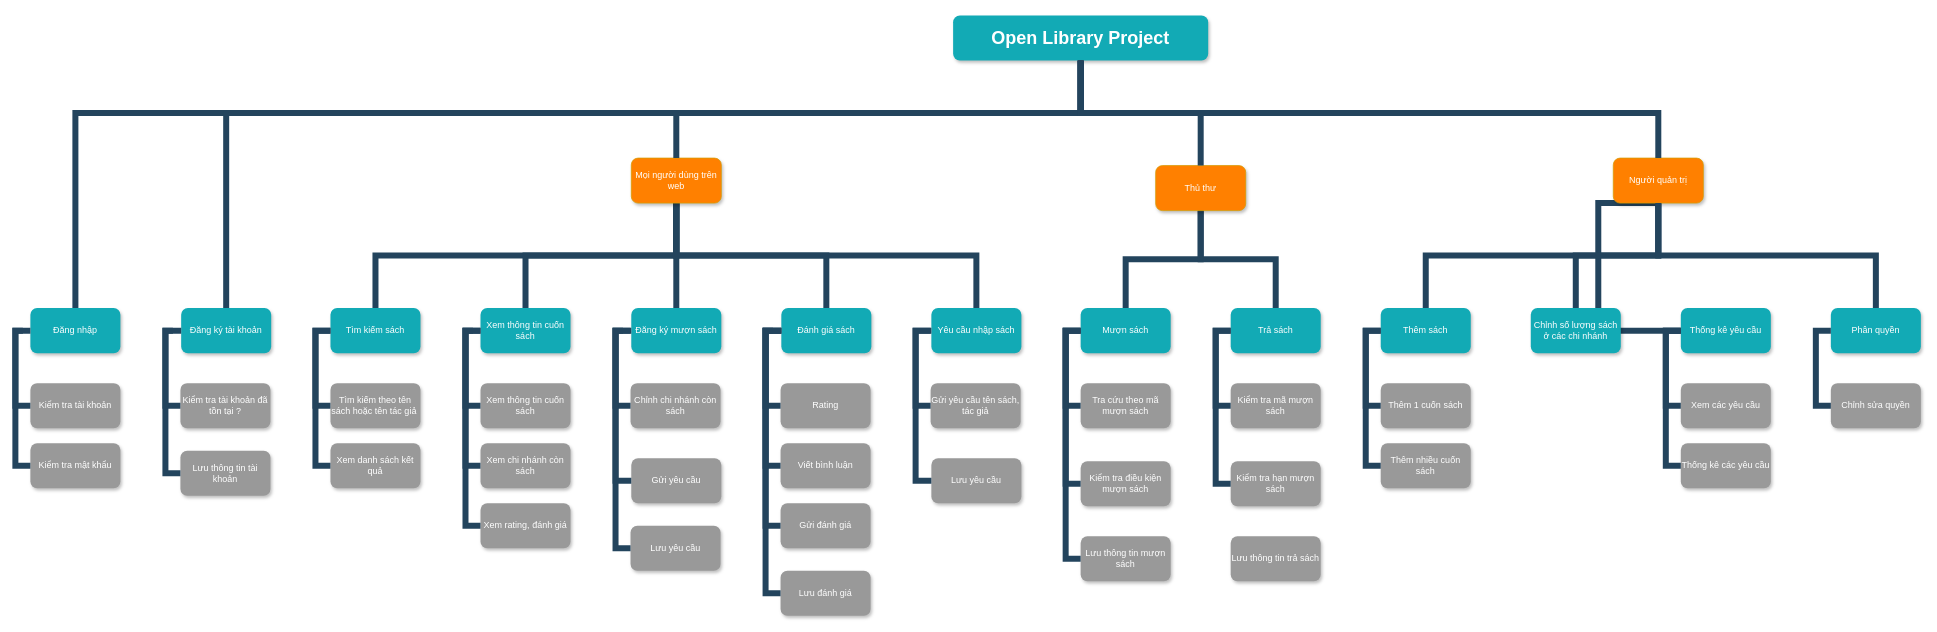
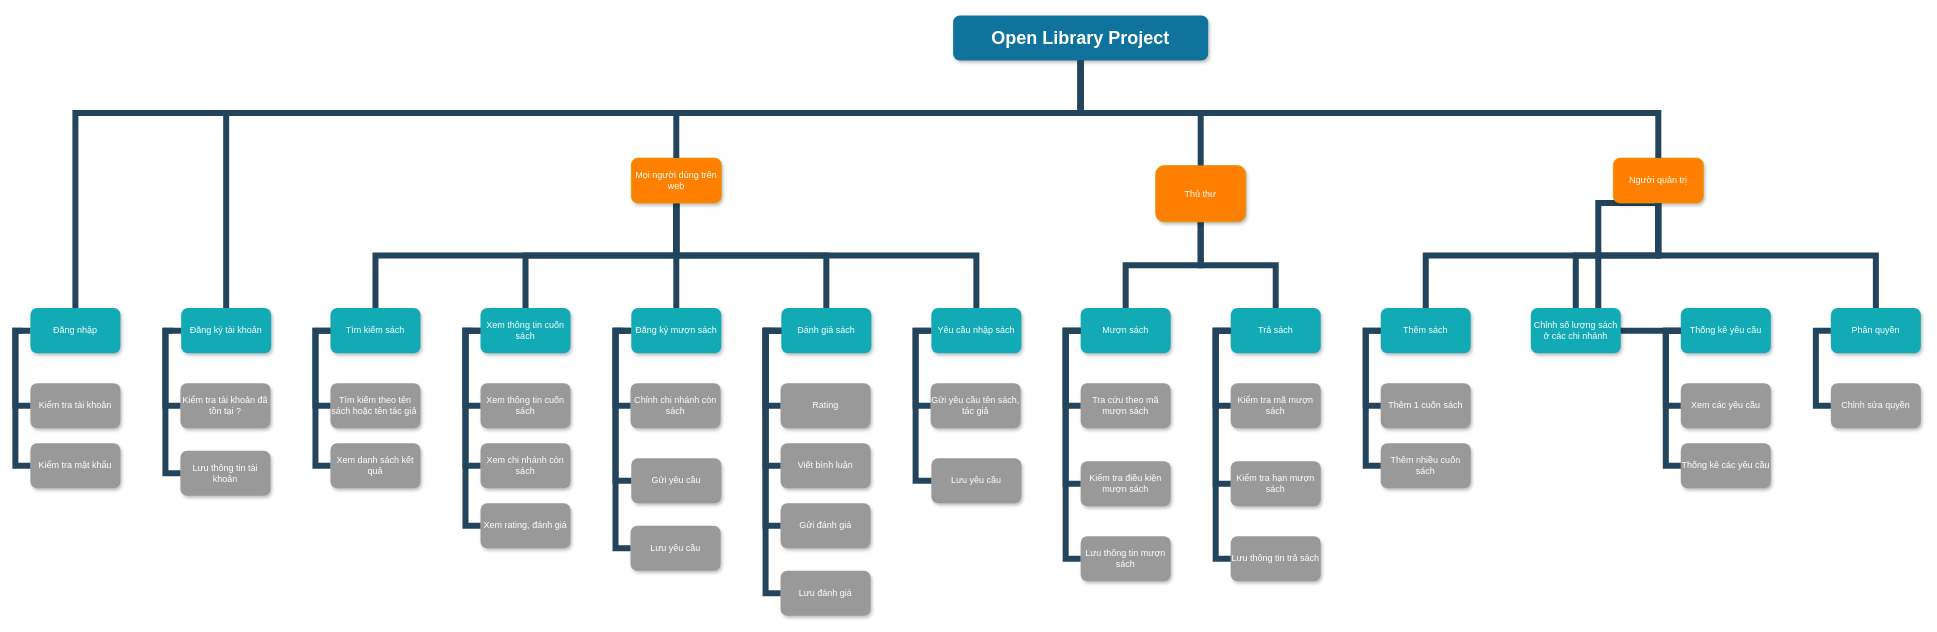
- <mxCell id="2" value="Open Library Project" style="whiteSpace=wrap;rounded=1;shadow=1;fillColor=#12aab5;strokeColor=none;fontColor=#FFFFFF;fontStyle=1;fontSize=24;" parent="1" vertex="1"><mxGeometry x="1270" y="20" width="340" height="60" as="geometry" /></mxCell>
+ <mxCell id="2" value="Open Library Project" style="whiteSpace=wrap;rounded=1;shadow=1;fillColor=#10739E;strokeColor=none;fontColor=#FFFFFF;fontStyle=1;fontSize=24" parent="1" vertex="1"><mxGeometry x="1270" y="20" width="340" height="60" as="geometry" /></mxCell>
- <mxCell id="72" value="Thủ thư" style="whiteSpace=wrap;rounded=1;fillColor=#FF8000;strokeColor=#d79b00;shadow=1;fontColor=#FFFFFF;" parent="1" vertex="1"><mxGeometry x="1540" y="220" width="120" height="60" as="geometry" /></mxCell>
+ <mxCell id="72" value="Thủ thư" style="whiteSpace=wrap;rounded=1;fillColor=#FF8000;strokeColor=#d79b00;shadow=1;fontColor=#FFFFFF;" parent="1" vertex="1"><mxGeometry x="1540" y="220" width="120" height="75" as="geometry" /></mxCell>
+ <mxCell id="15" value="" style="edgeStyle=elbowEdgeStyle;elbow=horizontal;rounded=0;fontColor=#000000;endArrow=none;endFill=0;strokeWidth=8;strokeColor=#23445D;" parent="1" source="6" target="8" edge="1"><mxGeometry width="100" height="100" relative="1" as="geometry"><mxPoint x="1620" y="440" as="sourcePoint" /><mxPoint x="1620" y="620" as="targetPoint" /><Array as="points"><mxPoint x="1620" y="530" /></Array></mxGeometry></mxCell>
